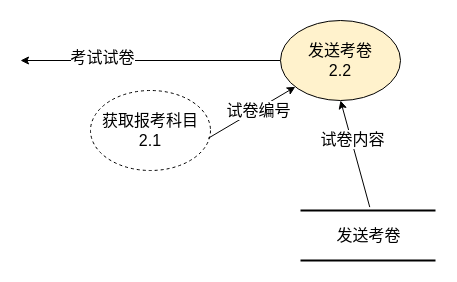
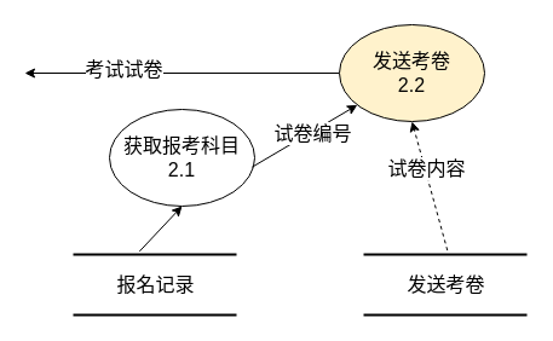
- <mxCell id="5" value="获取报考科目&lt;br style=&quot;font-size: 16px;&quot;&gt;2.1" style="ellipse;whiteSpace=wrap;html=1;fontSize=16;dashed=1;" vertex="1" parent="1"><mxGeometry x="90" y="90" width="120" height="80" as="geometry" /></mxCell>
+ <mxCell id="5" value="获取报考科目&lt;br style=&quot;font-size: 16px;&quot;&gt;2.1" style="ellipse;whiteSpace=wrap;html=1;fontSize=16;" vertex="1" parent="1"><mxGeometry x="90" y="90" width="120" height="80" as="geometry" /></mxCell>
- <mxCell id="11" value="" style="endArrow=classic;html=1;rounded=0;exitX=0.513;exitY=-0.068;exitDx=0;exitDy=0;exitPerimeter=0;entryX=0.5;entryY=1;entryDx=0;entryDy=0;" edge="1" parent="1" source="6" target="7"><mxGeometry width="50" height="50" relative="1" as="geometry"><mxPoint x="460" y="160" as="sourcePoint" /><mxPoint x="510" y="110" as="targetPoint" /></mxGeometry></mxCell>
+ <mxCell id="11" value="" style="endArrow=classic;html=1;rounded=0;exitX=0.513;exitY=-0.068;exitDx=0;exitDy=0;exitPerimeter=0;entryX=0.5;entryY=1;entryDx=0;entryDy=0;dashed=1;" edge="1" parent="1" source="6" target="7"><mxGeometry width="50" height="50" relative="1" as="geometry"><mxPoint x="460" y="160" as="sourcePoint" /><mxPoint x="510" y="110" as="targetPoint" /></mxGeometry></mxCell>
+ <mxCell id="8" value="" style="endArrow=classic;html=1;rounded=0;exitX=0.406;exitY=-0.052;exitDx=0;exitDy=0;exitPerimeter=0;entryX=0.5;entryY=1;entryDx=0;entryDy=0;" edge="1" parent="1" source="2" target="5"><mxGeometry width="50" height="50" relative="1" as="geometry"><mxPoint x="180" y="210" as="sourcePoint" /><mxPoint x="230" y="160" as="targetPoint" /></mxGeometry></mxCell>
+ <mxCell id="2" value="&lt;font style=&quot;font-size: 16px;&quot;&gt;报名记录&lt;/font&gt;" style="html=1;rounded=0;shadow=0;comic=0;labelBackgroundColor=none;strokeWidth=2;fontFamily=Verdana;fontSize=12;align=center;shape=mxgraph.ios7ui.horLines;" vertex="1" parent="1"><mxGeometry x="60" y="210" width="135" height="50" as="geometry" /></mxCell>
